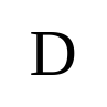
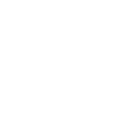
- <mxCell id="3" value="&lt;font style=&quot;font-size: 100px&quot; face=&quot;Georgia&quot;&gt;D&lt;/font&gt;" style="text;html=1;align=center;verticalAlign=middle;resizable=0;points=[];autosize=1;strokeColor=none;" vertex="1" parent="1"><mxGeometry x="35" y="55" width="90" height="50" as="geometry" /></mxCell>
